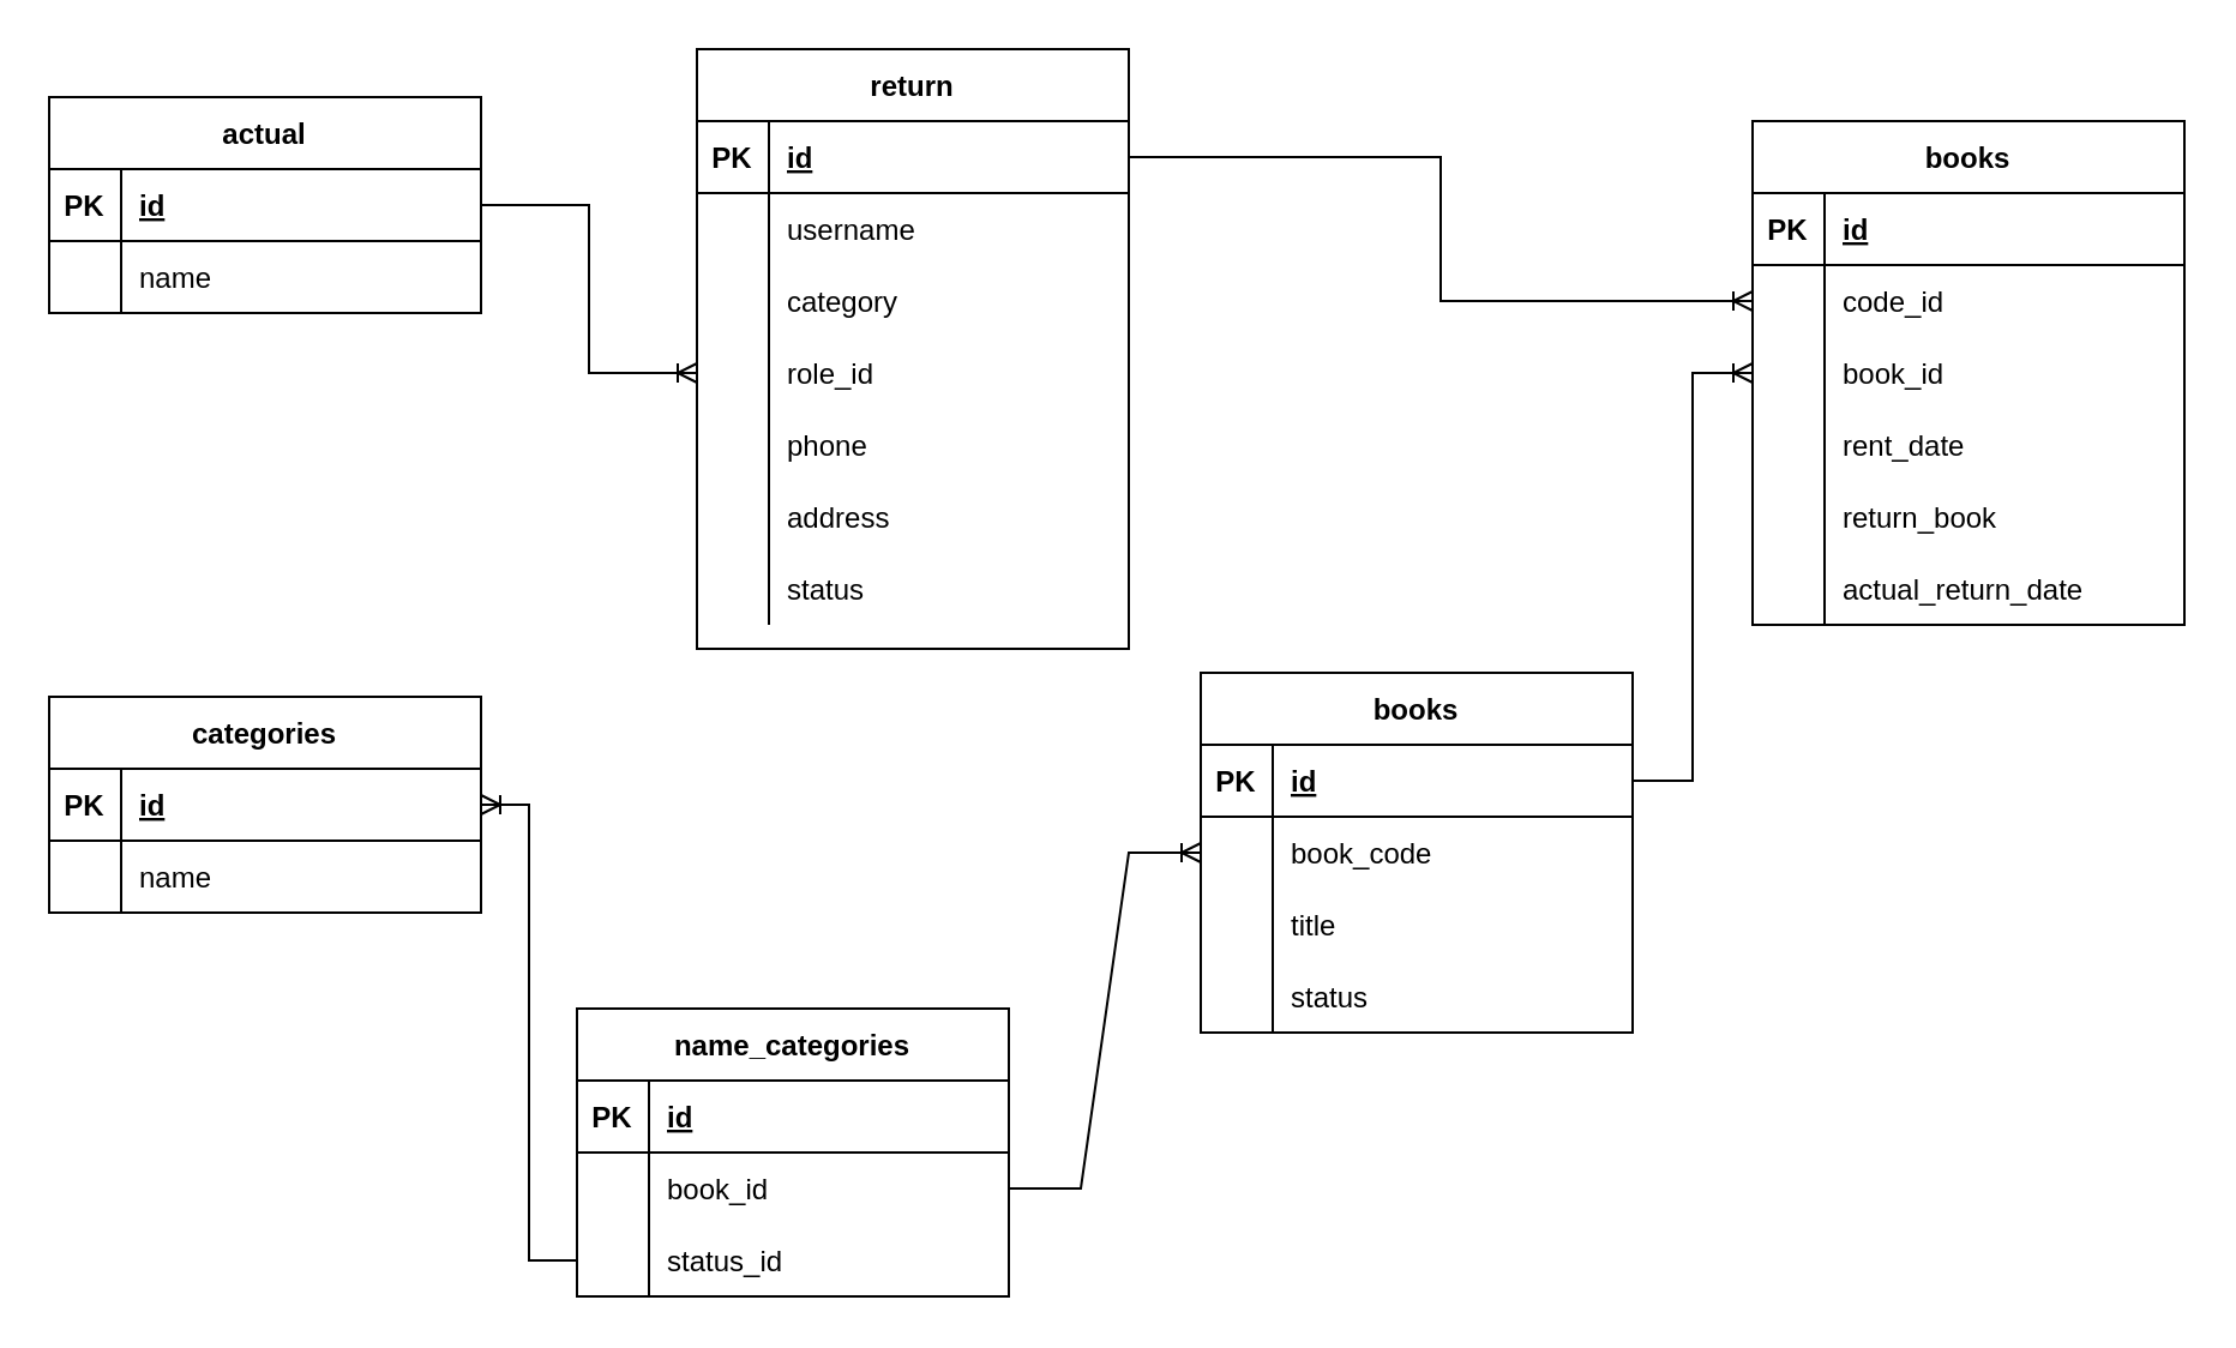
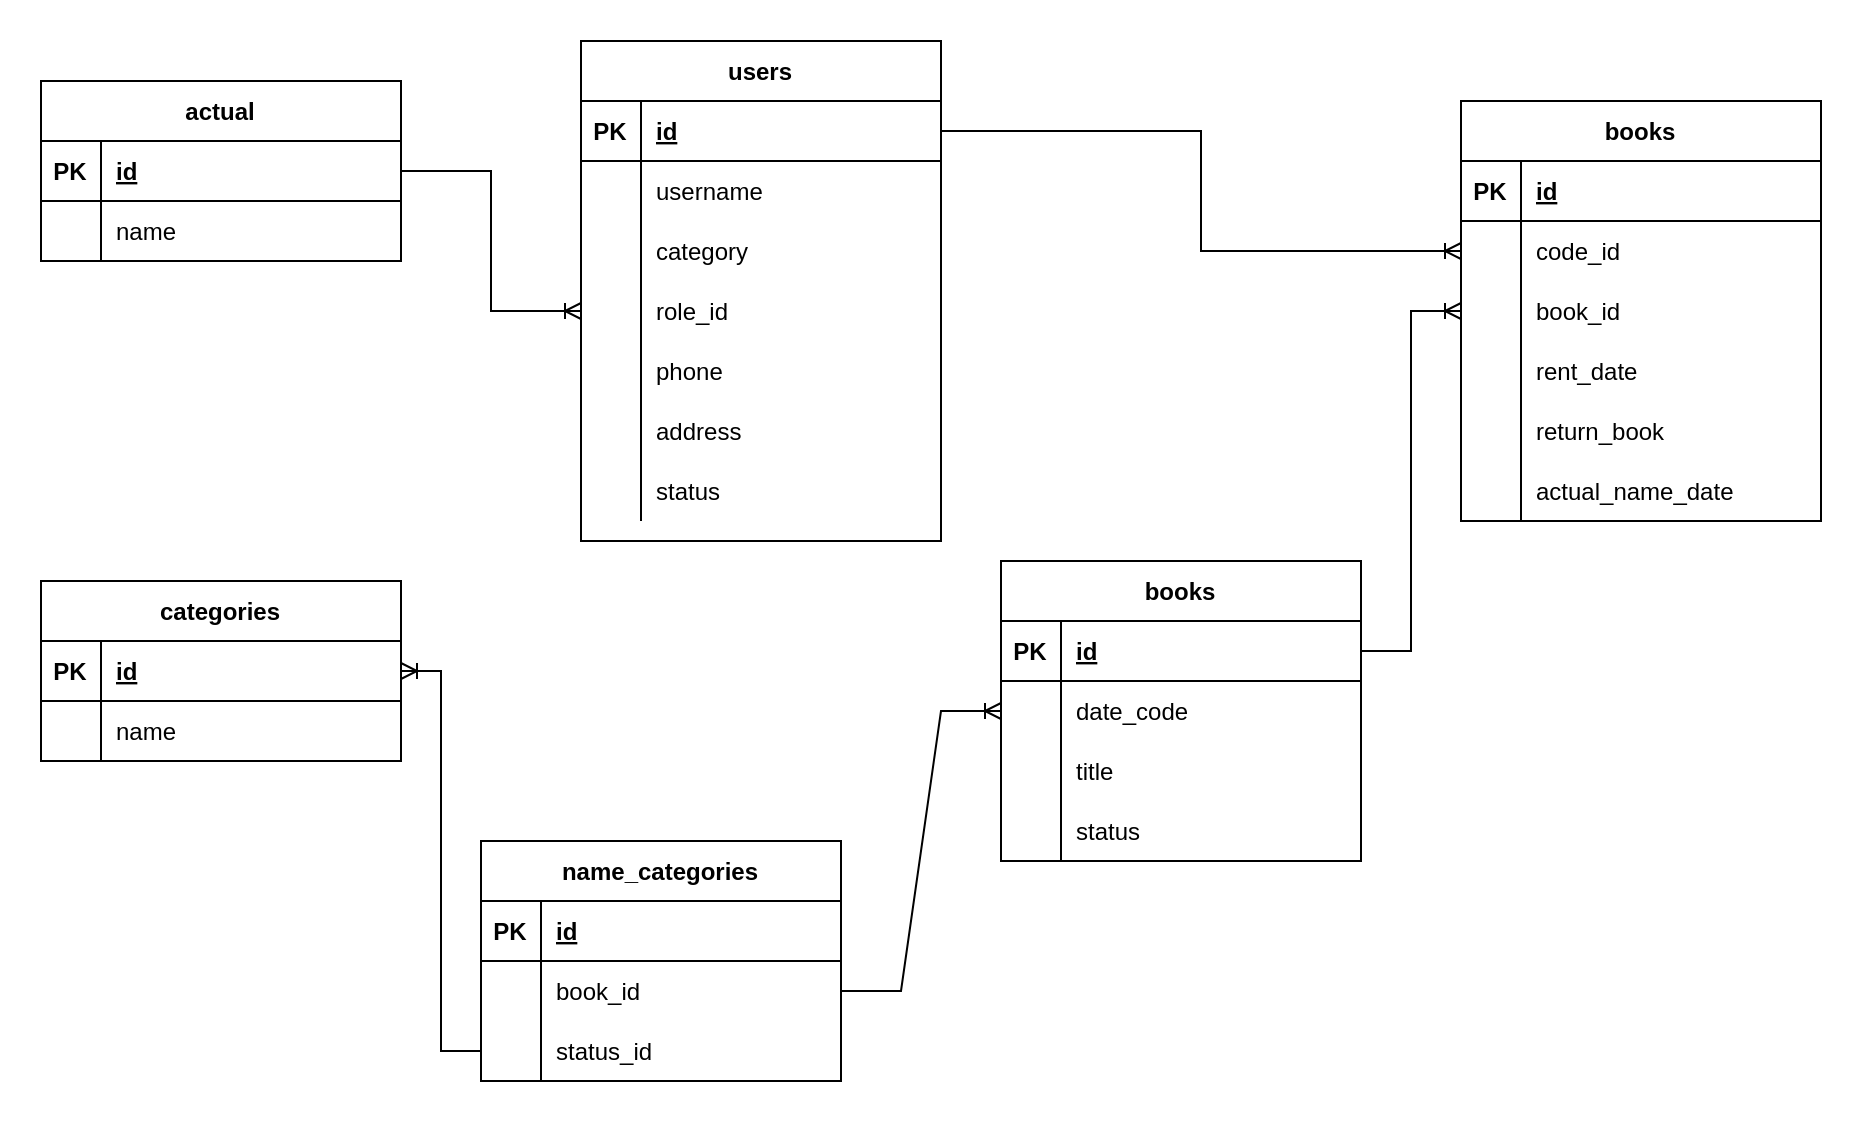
- <mxCell id="9" value="return" style="shape=table;startSize=30;container=1;collapsible=1;childLayout=tableLayout;fixedRows=1;rowLines=0;fontStyle=1;align=center;resizeLast=1;" vertex="1" parent="1"><mxGeometry x="290" y="20" width="180" height="250" as="geometry" /></mxCell>
+ <mxCell id="9" value="users" style="shape=table;startSize=30;container=1;collapsible=1;childLayout=tableLayout;fixedRows=1;rowLines=0;fontStyle=1;align=center;resizeLast=1;" vertex="1" parent="1"><mxGeometry x="290" y="20" width="180" height="250" as="geometry" /></mxCell>
- <mxCell id="82" value="actual_return_date" style="shape=partialRectangle;connectable=0;fillColor=none;top=0;left=0;bottom=0;right=0;align=left;spacingLeft=6;overflow=hidden;" vertex="1" parent="80"><mxGeometry x="30" width="150" height="30" as="geometry"><mxRectangle width="150" height="30" as="alternateBounds" /></mxGeometry></mxCell>
+ <mxCell id="82" value="actual_name_date" style="shape=partialRectangle;connectable=0;fillColor=none;top=0;left=0;bottom=0;right=0;align=left;spacingLeft=6;overflow=hidden;" vertex="1" parent="80"><mxGeometry x="30" width="150" height="30" as="geometry"><mxRectangle width="150" height="30" as="alternateBounds" /></mxGeometry></mxCell>
- <mxCell id="45" value="book_code" style="shape=partialRectangle;connectable=0;fillColor=none;top=0;left=0;bottom=0;right=0;align=left;spacingLeft=6;overflow=hidden;" vertex="1" parent="43"><mxGeometry x="30" width="150" height="30" as="geometry"><mxRectangle width="150" height="30" as="alternateBounds" /></mxGeometry></mxCell>
+ <mxCell id="45" value="date_code" style="shape=partialRectangle;connectable=0;fillColor=none;top=0;left=0;bottom=0;right=0;align=left;spacingLeft=6;overflow=hidden;" vertex="1" parent="43"><mxGeometry x="30" width="150" height="30" as="geometry"><mxRectangle width="150" height="30" as="alternateBounds" /></mxGeometry></mxCell>
